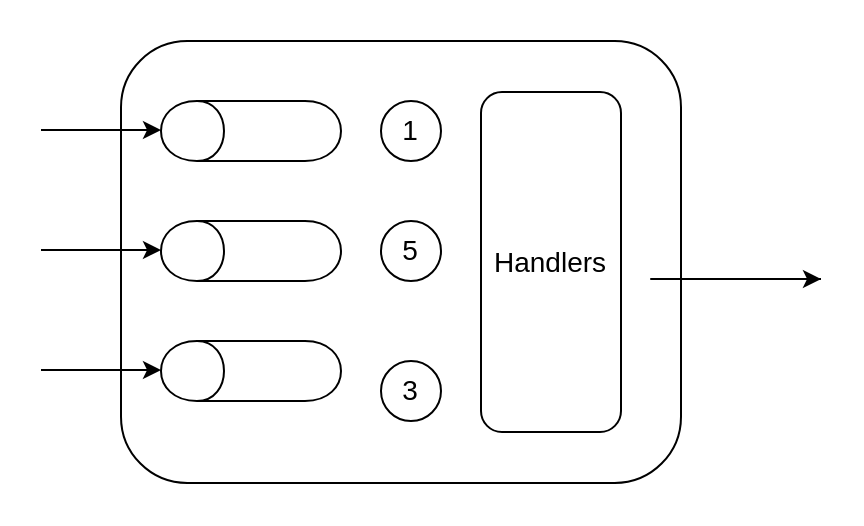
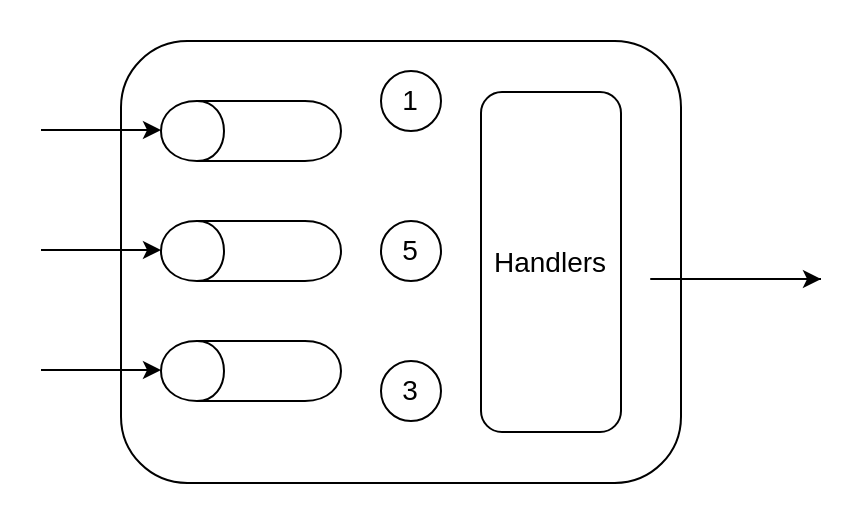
- <mxCell id="4" value="1" style="ellipse;whiteSpace=wrap;html=1;aspect=fixed;fontSize=14;" vertex="1" parent="1"><mxGeometry x="190" y="50" width="30" height="30" as="geometry" /></mxCell>
+ <mxCell id="4" value="1" style="ellipse;whiteSpace=wrap;html=1;aspect=fixed;fontSize=14;" vertex="1" parent="1"><mxGeometry x="190" y="35" width="30" height="30" as="geometry" /></mxCell>
